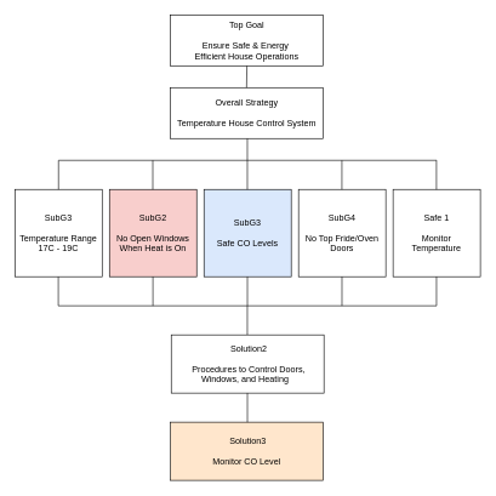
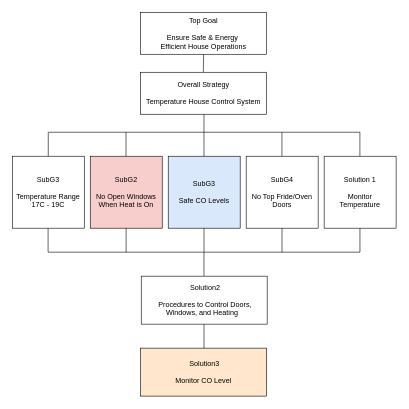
- <mxCell id="8" value="Safe 1&lt;br&gt;&lt;br&gt;Monitor &lt;br&gt;Temperature" style="whiteSpace=wrap;html=1;aspect=fixed;" vertex="1" parent="1"><mxGeometry x="540" y="260" width="120" height="120" as="geometry" /></mxCell>
+ <mxCell id="8" value="Solution 1&lt;br&gt;&lt;br&gt;Monitor &lt;br&gt;Temperature" style="whiteSpace=wrap;html=1;aspect=fixed;" vertex="1" parent="1"><mxGeometry x="540" y="260" width="120" height="120" as="geometry" /></mxCell>
